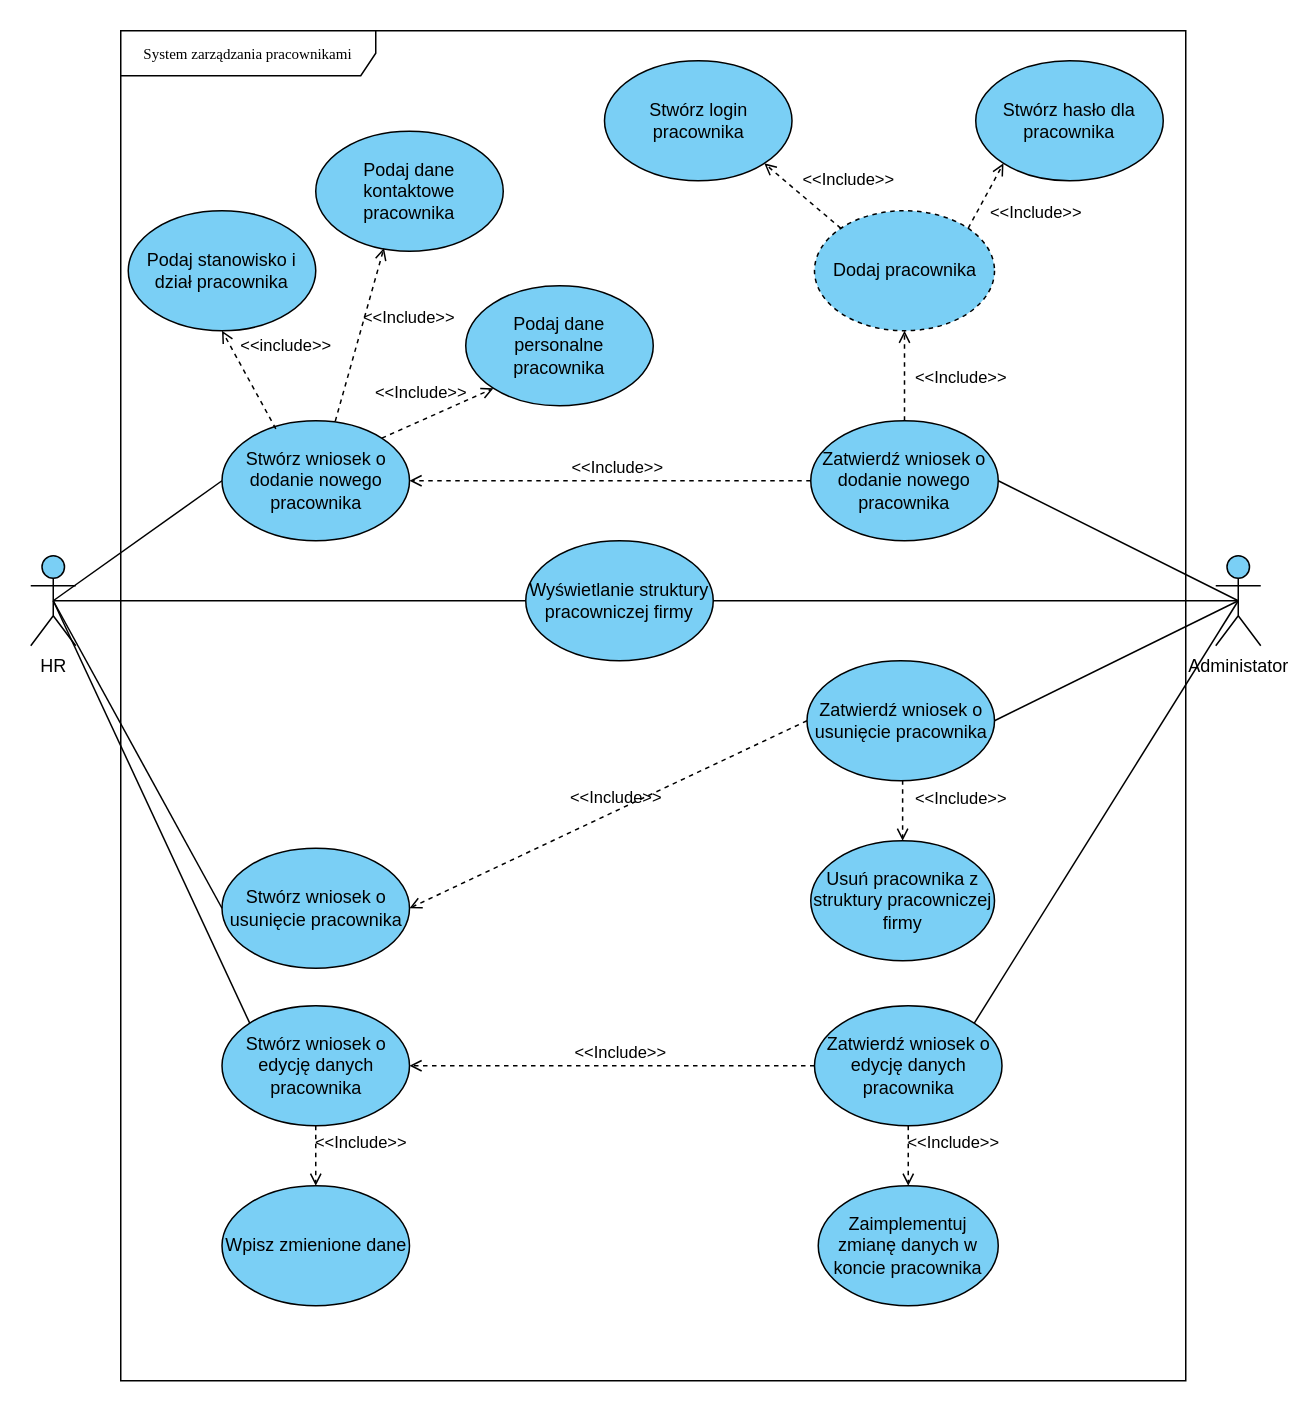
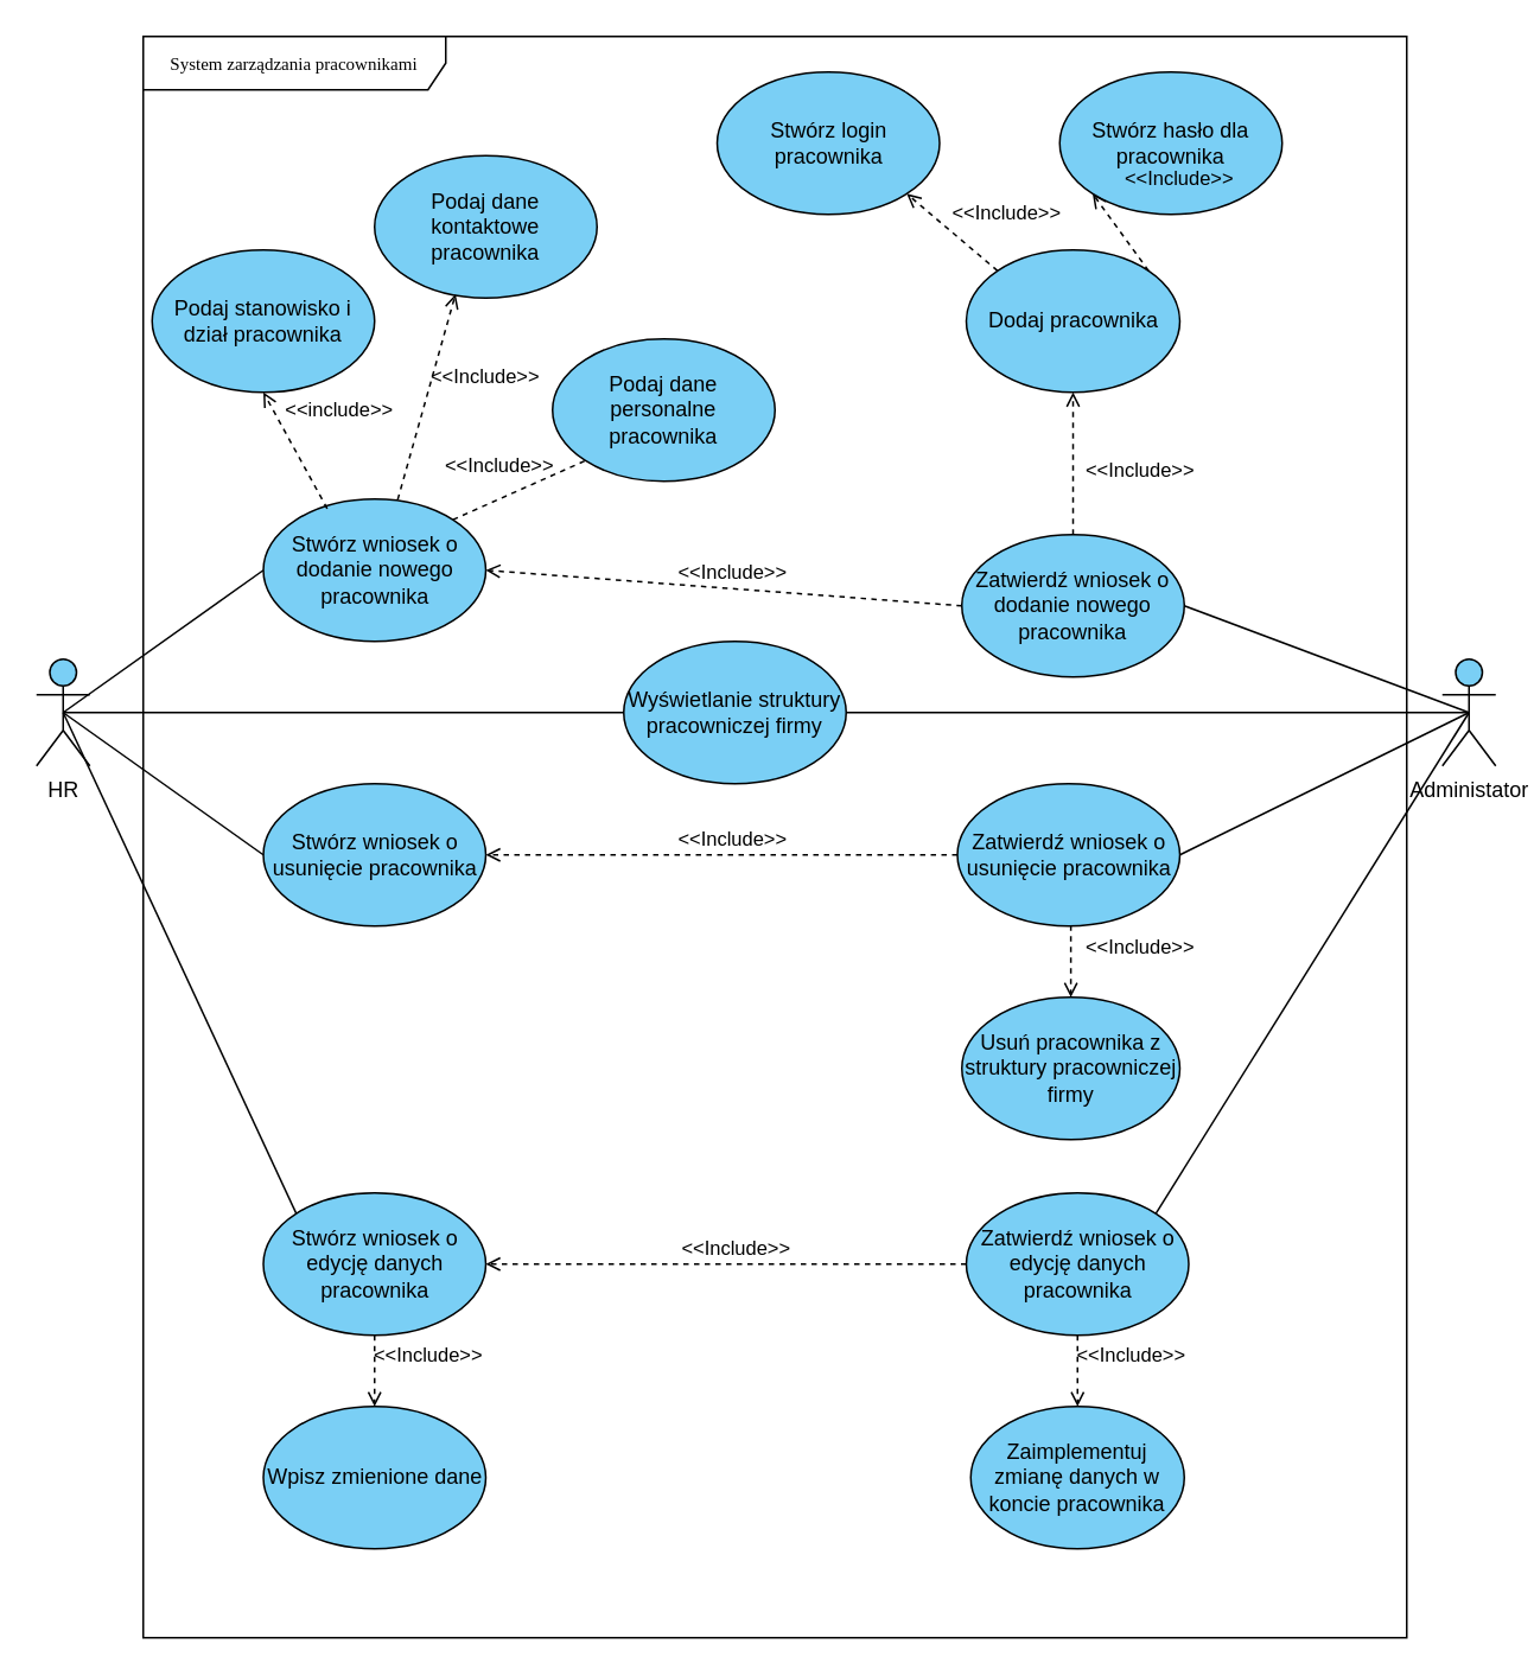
- <mxCell id="8" value="Stwórz hasło dla pracownika" style="ellipse;whiteSpace=wrap;html=1;fillColor=light-dark(#7ACFF5,var(--ge-dark-color, #121212));" parent="1" vertex="1"><mxGeometry x="650" y="40" width="125" height="80" as="geometry" /></mxCell>
+ <mxCell id="8" value="Stwórz hasło dla pracownika" style="ellipse;whiteSpace=wrap;html=1;fillColor=light-dark(#7ACFF5,var(--ge-dark-color, #121212));" parent="1" vertex="1"><mxGeometry x="595" y="40" width="125" height="80" as="geometry" /></mxCell>
- <mxCell id="28" value="Dodaj pracownika" style="ellipse;whiteSpace=wrap;html=1;fillColor=light-dark(#7ACFF5,var(--ge-dark-color, #121212));dashed=1;" parent="1" vertex="1"><mxGeometry x="542.5" y="140" width="120" height="80" as="geometry" /></mxCell>
+ <mxCell id="28" value="Dodaj pracownika" style="ellipse;whiteSpace=wrap;html=1;fillColor=light-dark(#7ACFF5,var(--ge-dark-color, #121212));" parent="1" vertex="1"><mxGeometry x="542.5" y="140" width="120" height="80" as="geometry" /></mxCell>
- <mxCell id="34" value="&amp;lt;&amp;lt;Include&amp;gt;&amp;gt;" style="html=1;verticalAlign=bottom;labelBackgroundColor=none;endArrow=open;endFill=0;dashed=1;rounded=0;entryX=0;entryY=1;entryDx=0;entryDy=0;exitX=1;exitY=0;exitDx=0;exitDy=0;" edge="1" parent="1" source="13" target="12"><mxGeometry x="-0.202" y="9" width="160" relative="1" as="geometry"><mxPoint x="546" y="350" as="sourcePoint" /><mxPoint x="279" y="350" as="targetPoint" /><mxPoint as="offset" /></mxGeometry></mxCell>
+ <mxCell id="34" value="&amp;lt;&amp;lt;Include&amp;gt;&amp;gt;" style="html=1;verticalAlign=bottom;labelBackgroundColor=none;endArrow=none;endFill=0;dashed=1;rounded=0;entryX=0;entryY=1;entryDx=0;entryDy=0;exitX=1;exitY=0;exitDx=0;exitDy=0;" edge="1" parent="1" source="13" target="12"><mxGeometry x="-0.202" y="9" width="160" relative="1" as="geometry"><mxPoint x="546" y="350" as="sourcePoint" /><mxPoint x="279" y="350" as="targetPoint" /><mxPoint as="offset" /></mxGeometry></mxCell>
- <mxCell id="6" value="Zatwierdź wniosek o dodanie nowego pracownika" style="ellipse;whiteSpace=wrap;html=1;fillColor=light-dark(#7ACFF5,var(--ge-dark-color, #121212));" parent="1" vertex="1"><mxGeometry x="540" y="280" width="125" height="80" as="geometry" /></mxCell>
+ <mxCell id="6" value="Zatwierdź wniosek o dodanie nowego pracownika" style="ellipse;whiteSpace=wrap;html=1;fillColor=light-dark(#7ACFF5,var(--ge-dark-color, #121212));" parent="1" vertex="1"><mxGeometry x="540" y="300" width="125" height="80" as="geometry" /></mxCell>
- <mxCell id="24" value="Stwórz wniosek o usunięcie pracownika" style="ellipse;whiteSpace=wrap;html=1;fillColor=light-dark(#7ACFF5,var(--ge-dark-color, #121212));" parent="1" vertex="1"><mxGeometry x="147.5" y="565" width="125" height="80" as="geometry" /></mxCell>
+ <mxCell id="24" value="Stwórz wniosek o usunięcie pracownika" style="ellipse;whiteSpace=wrap;html=1;fillColor=light-dark(#7ACFF5,var(--ge-dark-color, #121212));" parent="1" vertex="1"><mxGeometry x="147.5" y="440" width="125" height="80" as="geometry" /></mxCell>
